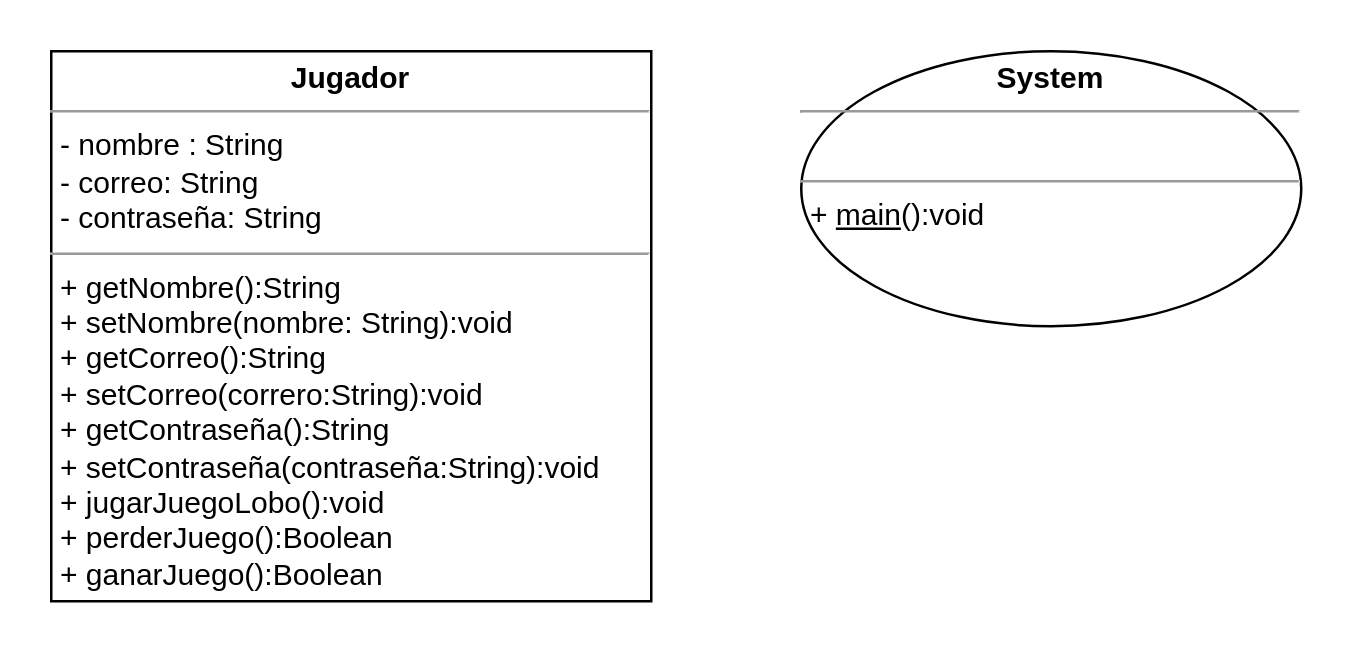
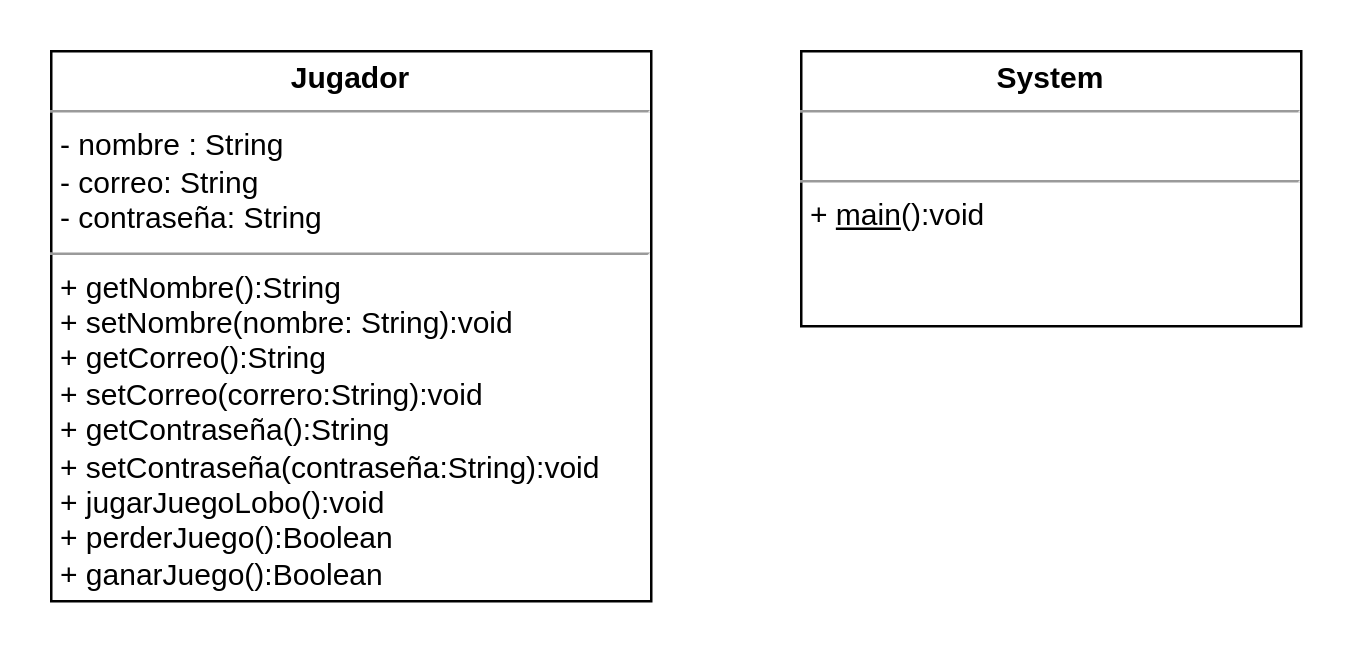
- <mxCell id="3" value="&lt;p style=&quot;margin:0px;margin-top:4px;text-align:center;&quot;&gt;&lt;b&gt;System&lt;/b&gt;&lt;/p&gt;&lt;hr size=&quot;1&quot;&gt;&lt;p style=&quot;margin:0px;margin-left:4px;&quot;&gt;&lt;br&gt;&lt;/p&gt;&lt;hr size=&quot;1&quot;&gt;&lt;p style=&quot;margin:0px;margin-left:4px;&quot;&gt;+ &lt;u&gt;main&lt;/u&gt;():void&lt;/p&gt;&lt;p style=&quot;margin: 0px 0px 0px 4px;&quot;&gt;&lt;br&gt;&lt;/p&gt;" style="ellipse;verticalAlign=top;align=left;overflow=fill;fontSize=12;fontFamily=Helvetica;html=1;" vertex="1" parent="1"><mxGeometry x="320" y="20" width="200" height="110" as="geometry" /></mxCell>
+ <mxCell id="3" value="&lt;p style=&quot;margin:0px;margin-top:4px;text-align:center;&quot;&gt;&lt;b&gt;System&lt;/b&gt;&lt;/p&gt;&lt;hr size=&quot;1&quot;&gt;&lt;p style=&quot;margin:0px;margin-left:4px;&quot;&gt;&lt;br&gt;&lt;/p&gt;&lt;hr size=&quot;1&quot;&gt;&lt;p style=&quot;margin:0px;margin-left:4px;&quot;&gt;+ &lt;u&gt;main&lt;/u&gt;():void&lt;/p&gt;&lt;p style=&quot;margin: 0px 0px 0px 4px;&quot;&gt;&lt;br&gt;&lt;/p&gt;" style="verticalAlign=top;align=left;overflow=fill;fontSize=12;fontFamily=Helvetica;html=1;" vertex="1" parent="1"><mxGeometry x="320" y="20" width="200" height="110" as="geometry" /></mxCell>
